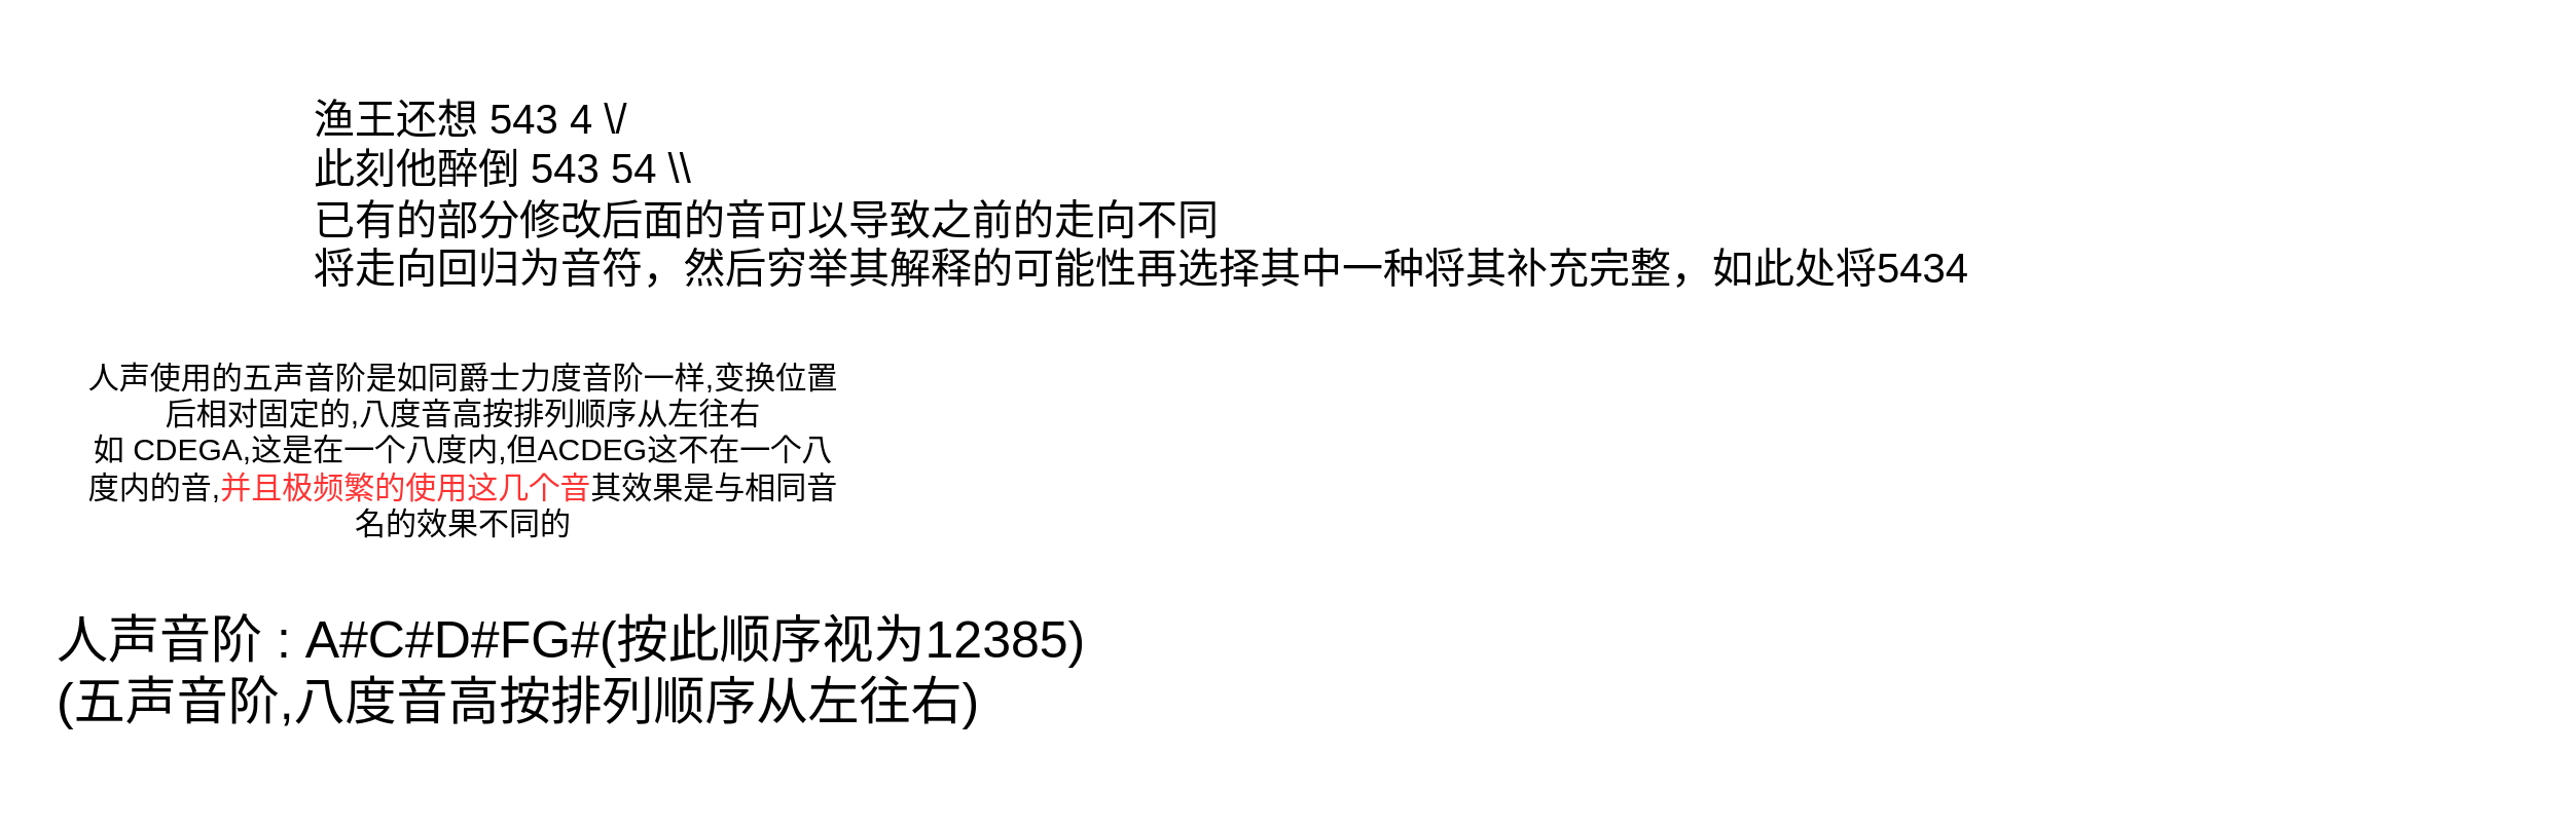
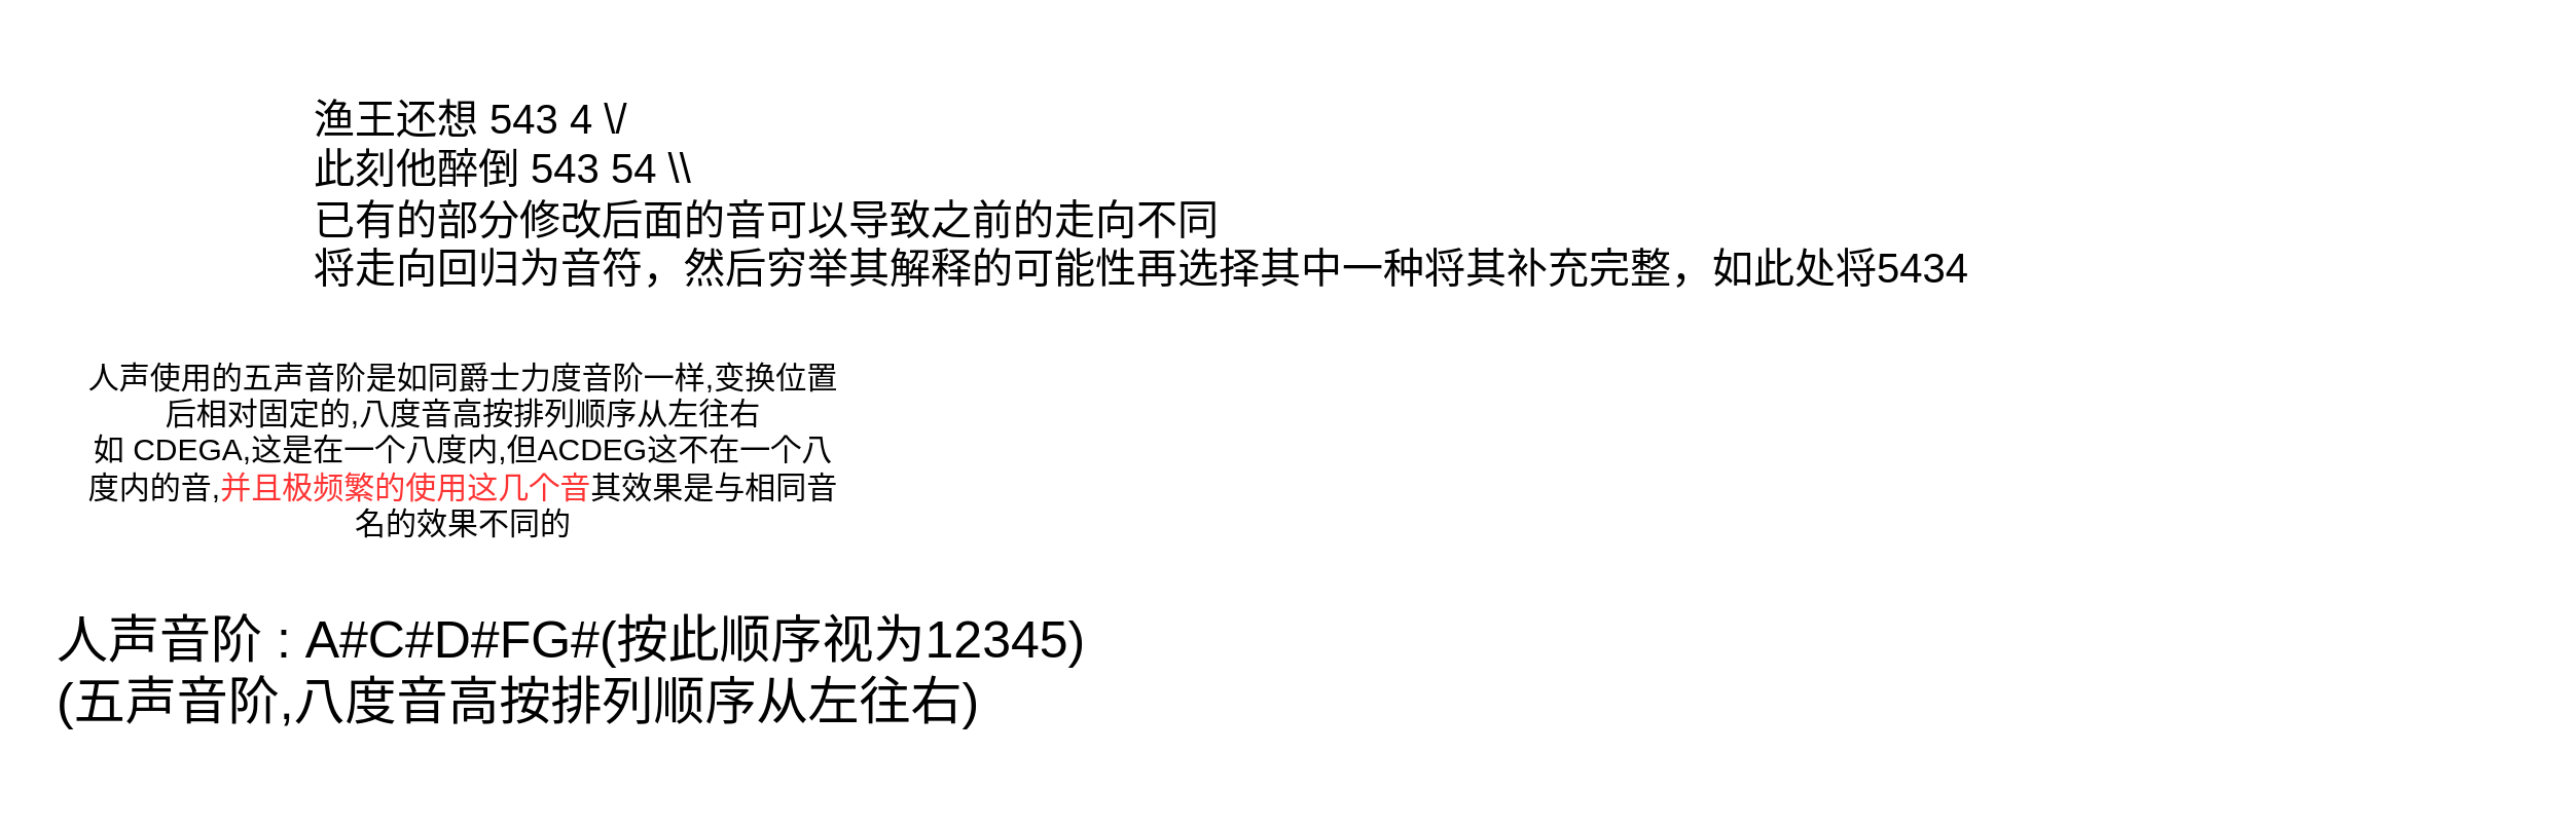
- <mxCell id="3" value="&lt;div style=&quot;font-size: 20px;&quot;&gt;&lt;font style=&quot;font-size: 20px;&quot;&gt;人声音阶 : A#C#D#FG#(按此顺序视为12385)&lt;/font&gt;&lt;/div&gt;&lt;div style=&quot;font-size: 20px;&quot;&gt;&lt;font style=&quot;font-size: 20px;&quot;&gt;(五声音阶,八度音高按排列顺序从左往右)&lt;/font&gt;&lt;/div&gt;" style="text;html=1;align=left;verticalAlign=middle;resizable=0;points=[];autosize=1;strokeColor=none;fillColor=none;" parent="1" vertex="1"><mxGeometry y="220" width="540" height="80" as="geometry" x="20" /></mxCell>
+ <mxCell id="3" value="&lt;div style=&quot;font-size: 20px;&quot;&gt;&lt;font style=&quot;font-size: 20px;&quot;&gt;人声音阶 : A#C#D#FG#(按此顺序视为12345)&lt;/font&gt;&lt;/div&gt;&lt;div style=&quot;font-size: 20px;&quot;&gt;&lt;font style=&quot;font-size: 20px;&quot;&gt;(五声音阶,八度音高按排列顺序从左往右)&lt;/font&gt;&lt;/div&gt;" style="text;html=1;align=left;verticalAlign=middle;resizable=0;points=[];autosize=1;strokeColor=none;fillColor=none;" parent="1" vertex="1"><mxGeometry y="220" width="540" height="80" as="geometry" x="20" /></mxCell>
